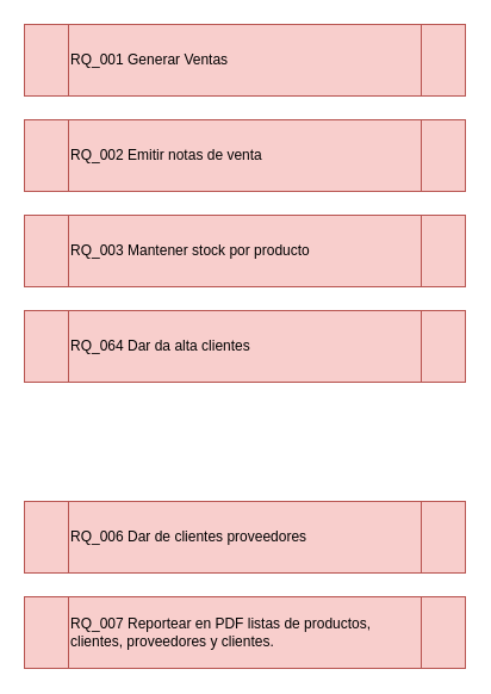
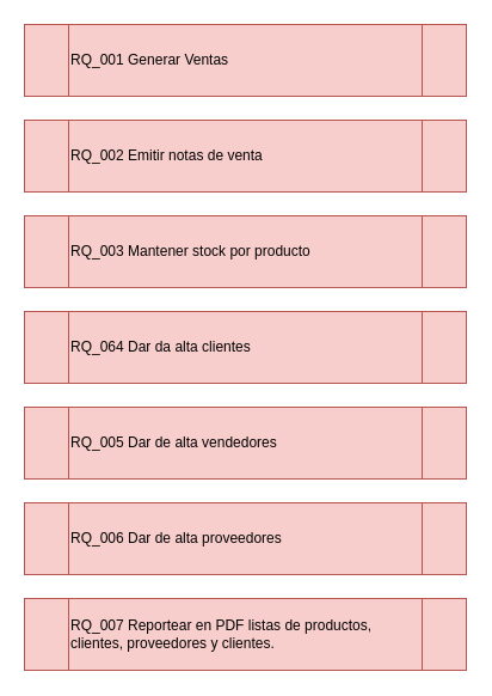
+ <mxCell id="6" value="RQ_005 Dar de alta vendedores" style="shape=process;whiteSpace=wrap;html=1;backgroundOutline=1;fillColor=#f8cecc;strokeColor=#b85450;align=left;textDirection=ltr;" vertex="1" parent="1"><mxGeometry x="20" y="340" width="370" height="60" as="geometry" /></mxCell>
- <mxCell id="7" value="RQ_006 Dar de clientes proveedores" style="shape=process;whiteSpace=wrap;html=1;backgroundOutline=1;fillColor=#f8cecc;strokeColor=#b85450;align=left;textDirection=ltr;" vertex="1" parent="1"><mxGeometry x="20" y="420" width="370" height="60" as="geometry" /></mxCell>
+ <mxCell id="7" value="RQ_006 Dar de alta proveedores" style="shape=process;whiteSpace=wrap;html=1;backgroundOutline=1;fillColor=#f8cecc;strokeColor=#b85450;align=left;textDirection=ltr;" vertex="1" parent="1"><mxGeometry x="20" y="420" width="370" height="60" as="geometry" /></mxCell>
